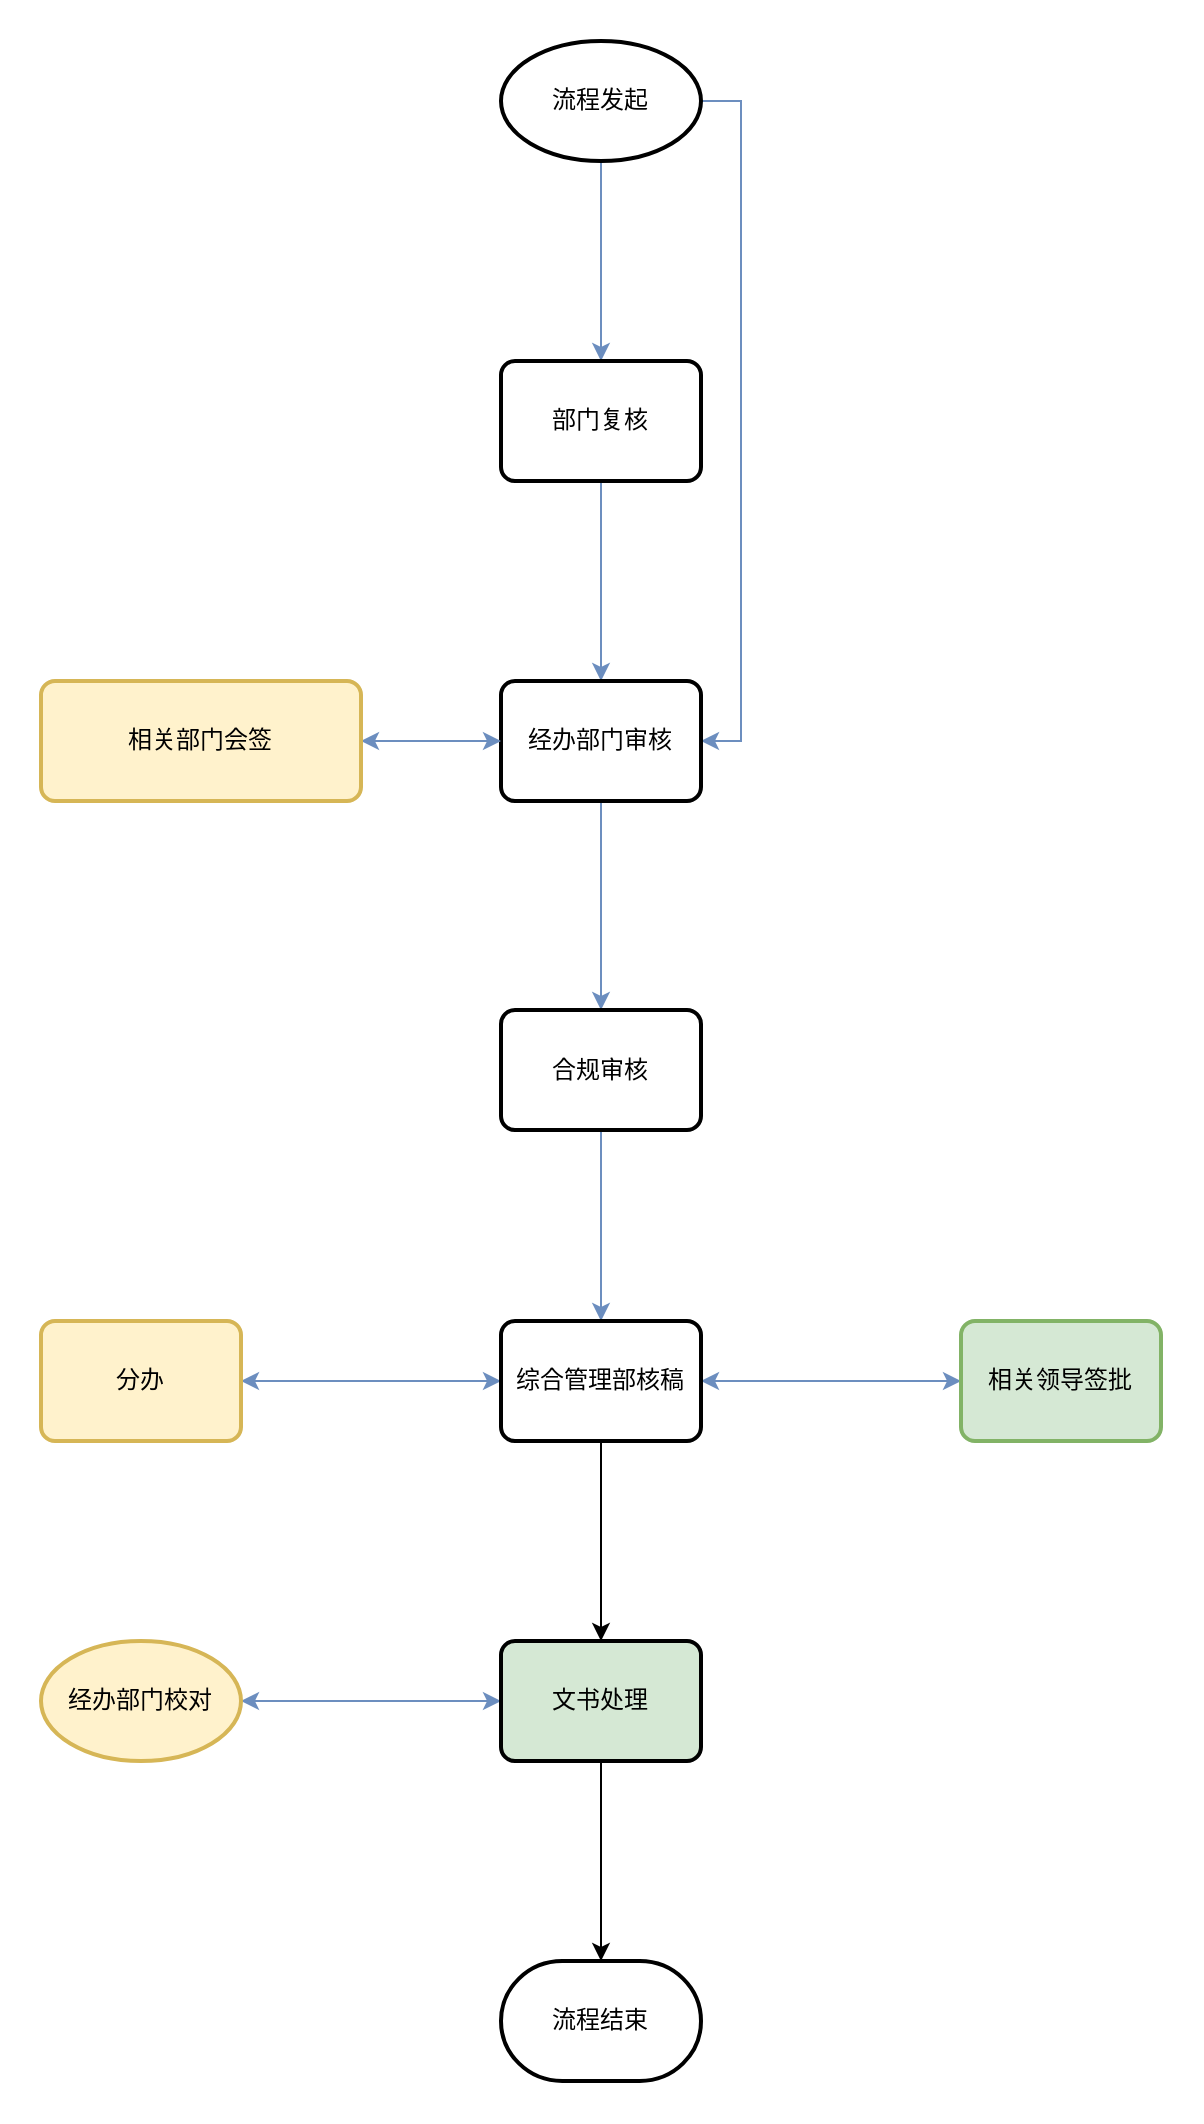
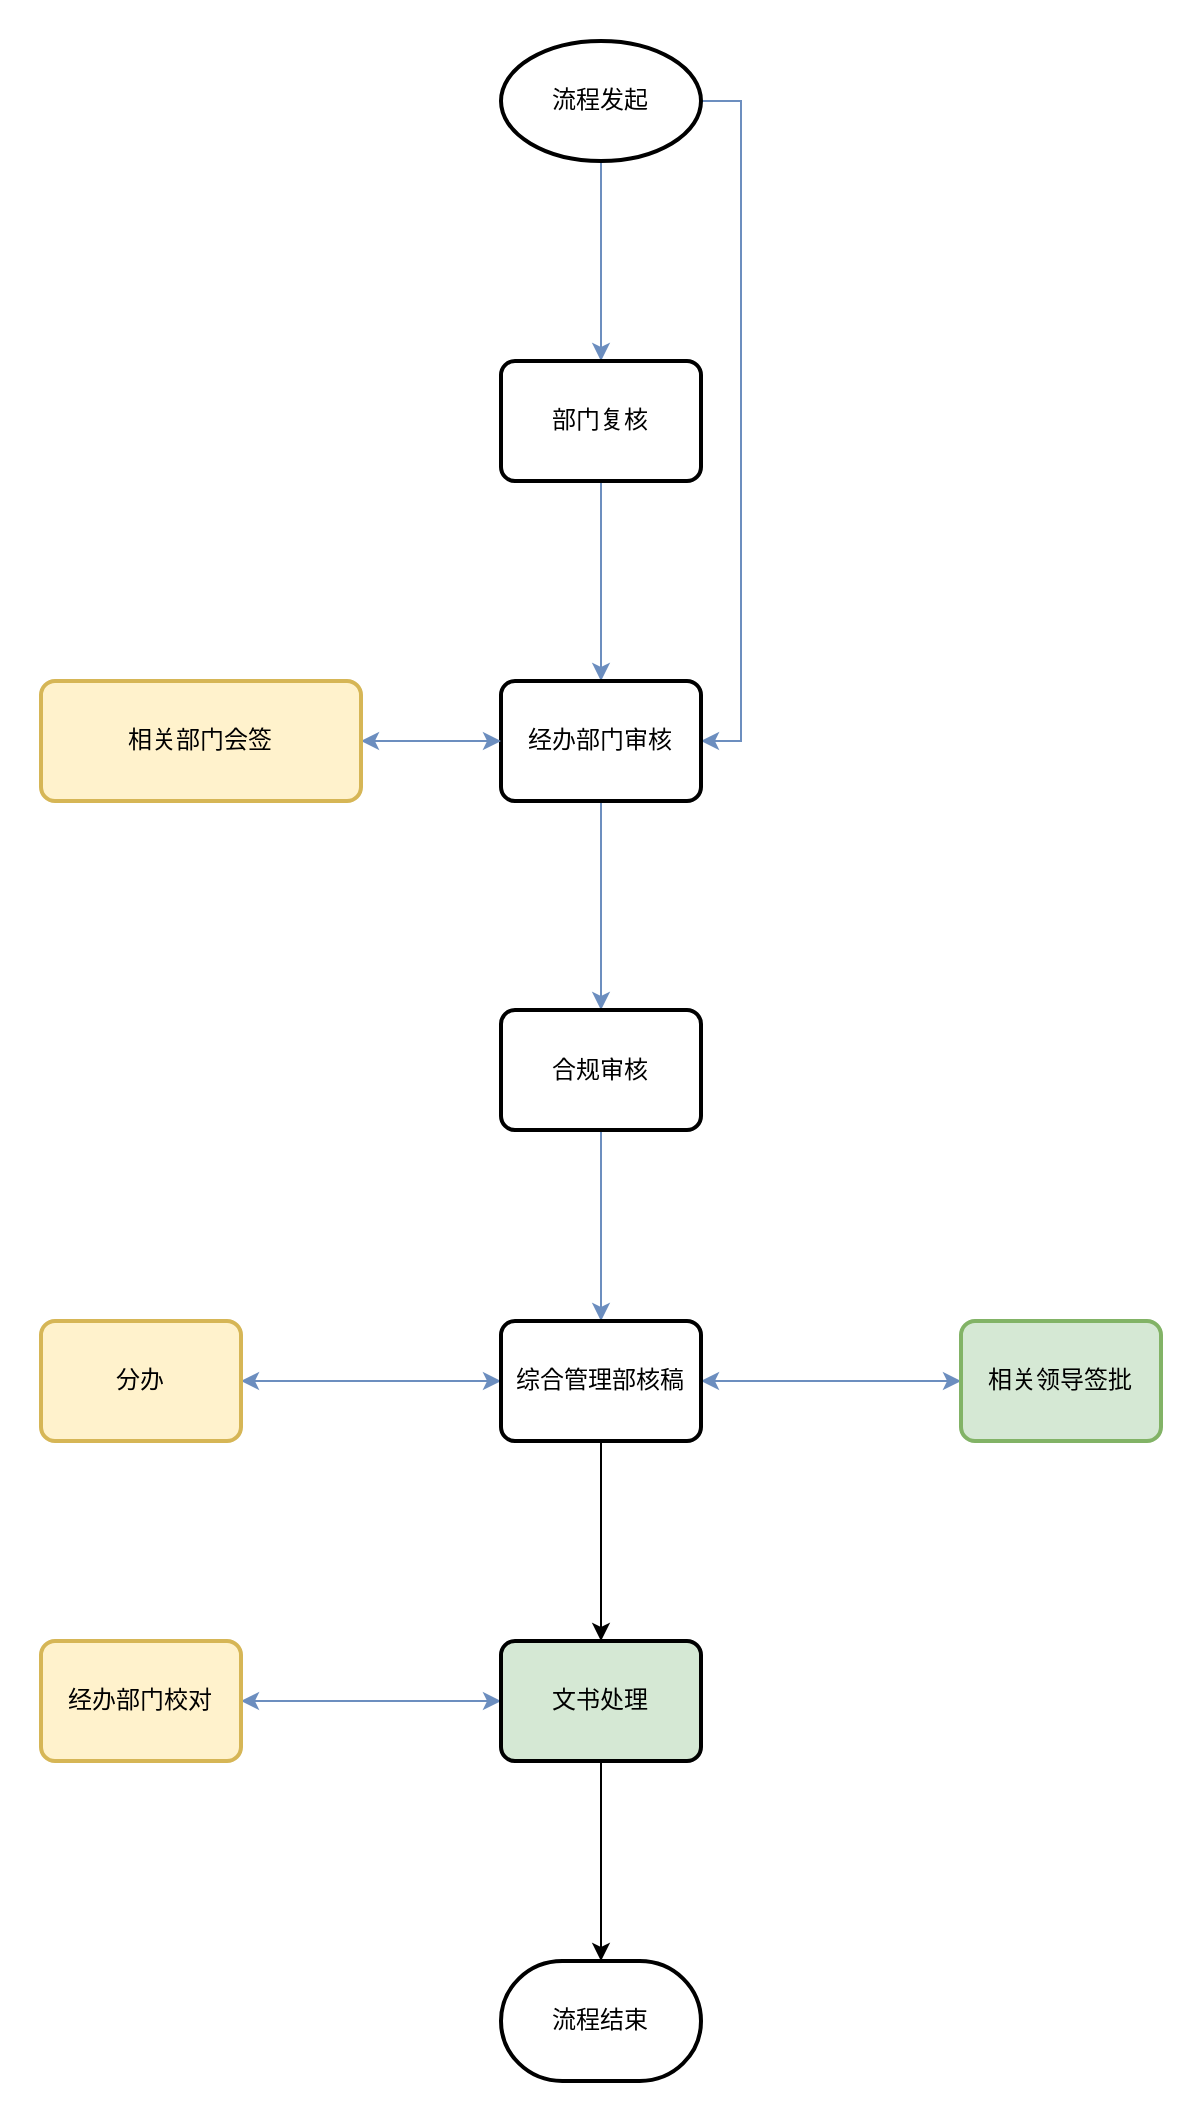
- <mxCell id="22" value="经办部门校对" style="ellipse;whiteSpace=wrap;html=1;absoluteArcSize=1;arcSize=14;strokeWidth=2;fillColor=#fff2cc;strokeColor=#d6b656;" vertex="1" parent="1"><mxGeometry x="20" y="820" width="100" height="60" as="geometry" /></mxCell>
+ <mxCell id="22" value="经办部门校对" style="rounded=1;whiteSpace=wrap;html=1;absoluteArcSize=1;arcSize=14;strokeWidth=2;fillColor=#fff2cc;strokeColor=#d6b656;" vertex="1" parent="1"><mxGeometry x="20" y="820" width="100" height="60" as="geometry" /></mxCell>
